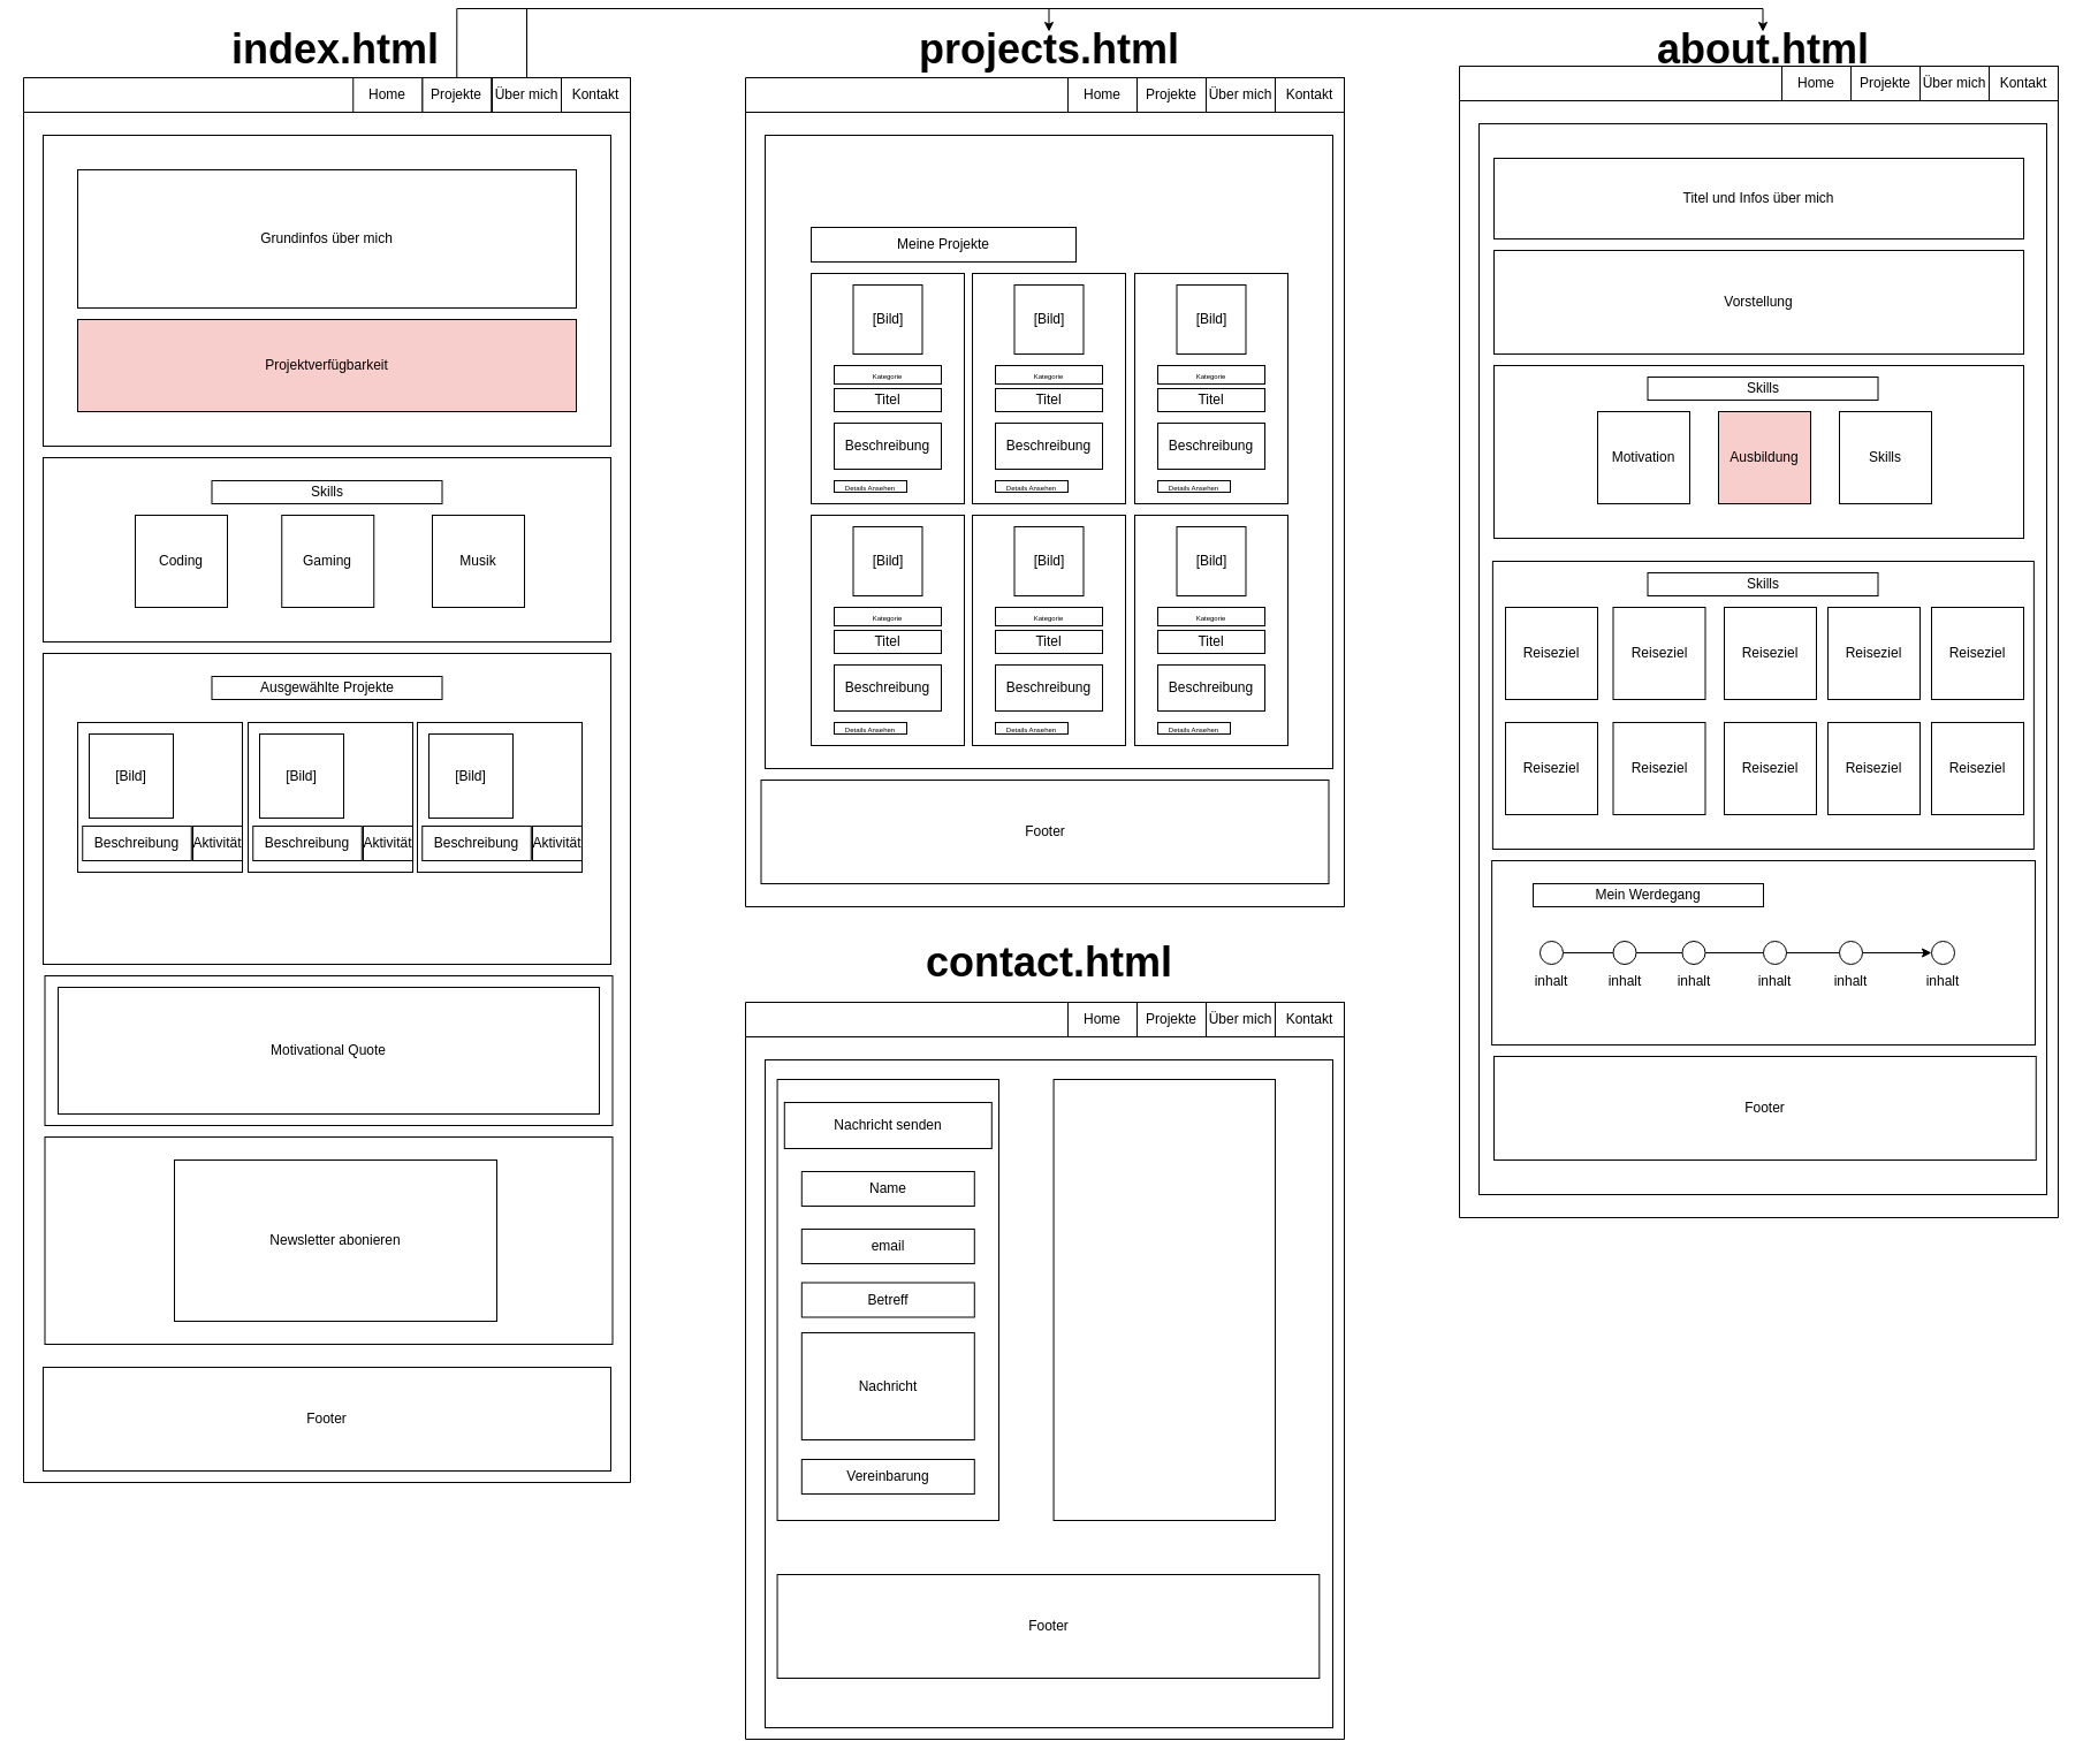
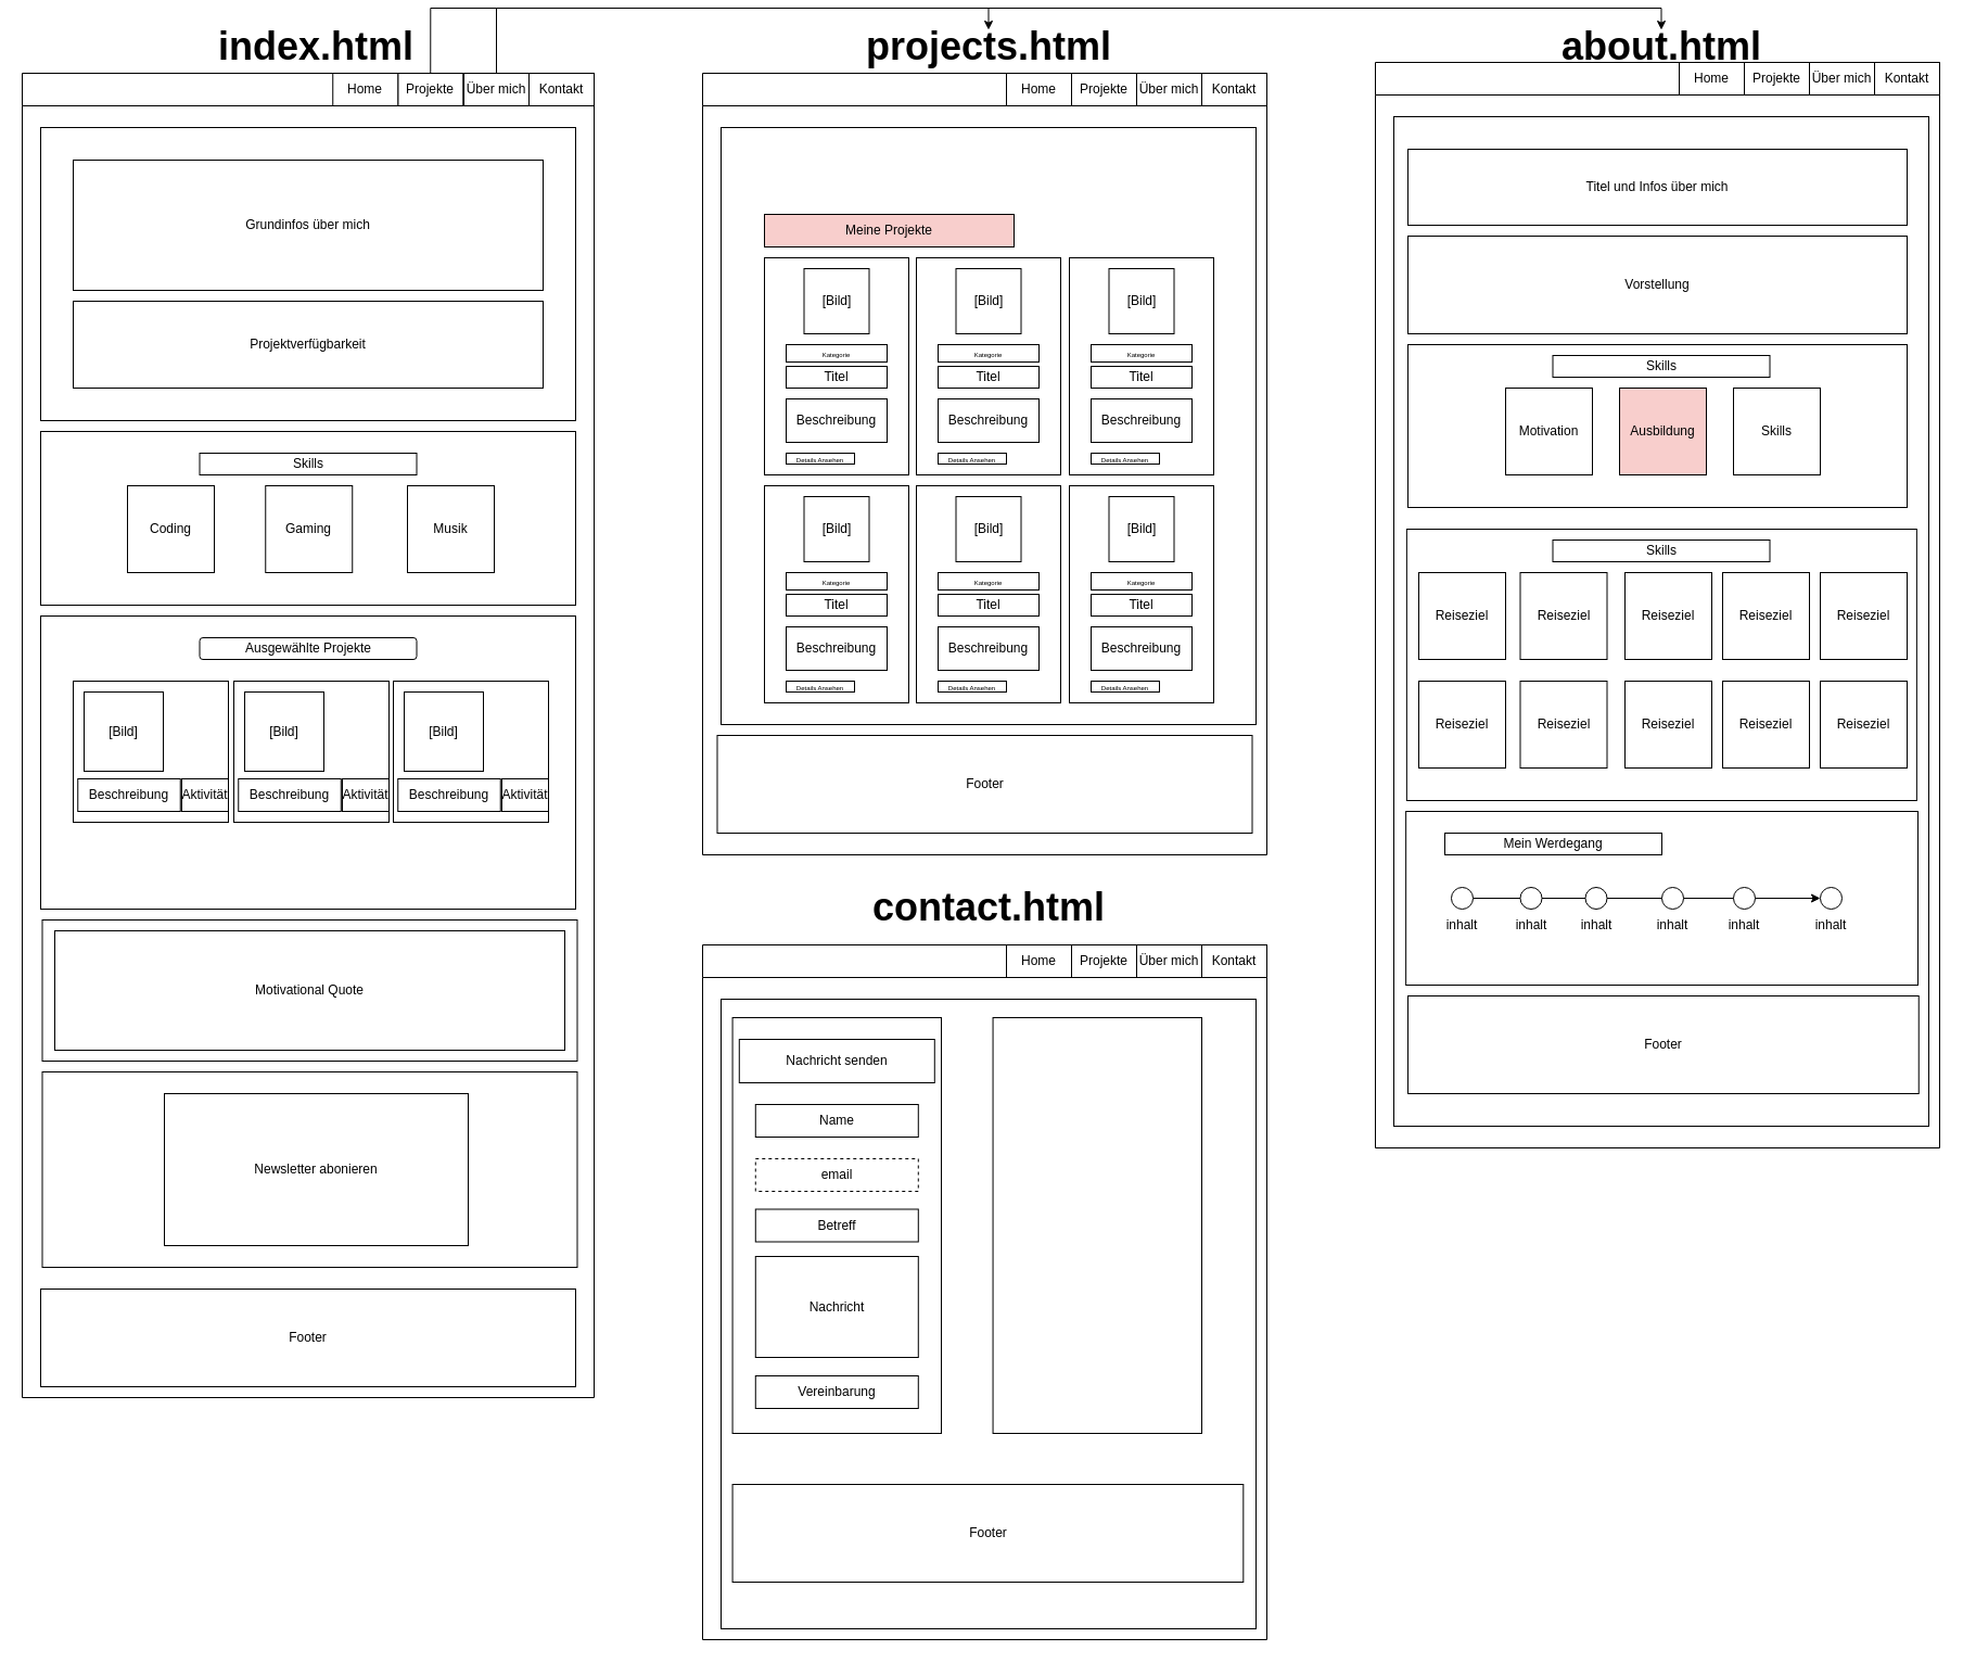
- <mxCell id="43" value="Meine Projekte" style="rounded=0;whiteSpace=wrap;html=1;" parent="34" vertex="1"><mxGeometry x="57" y="130" width="230" height="30" as="geometry" /></mxCell>
+ <mxCell id="43" value="Meine Projekte" style="rounded=0;whiteSpace=wrap;html=1;fillColor=#f8cecc;" parent="34" vertex="1"><mxGeometry x="57" y="130" width="230" height="30" as="geometry" /></mxCell>
- <mxCell id="24" value="Projektverfügbarkeit" style="rounded=0;whiteSpace=wrap;html=1;fillColor=#f8cecc;" vertex="1" parent="2"><mxGeometry x="47" y="210" width="433" height="80" as="geometry" /></mxCell>
+ <mxCell id="24" value="Projektverfügbarkeit" style="rounded=0;whiteSpace=wrap;html=1;" vertex="1" parent="2"><mxGeometry x="47" y="210" width="433" height="80" as="geometry" /></mxCell>
- <mxCell id="15" value="Ausgewählte Projekte" style="rounded=0;whiteSpace=wrap;html=1;" parent="2" vertex="1"><mxGeometry x="163.5" y="520" width="200" height="20" as="geometry" /></mxCell>
+ <mxCell id="15" value="Ausgewählte Projekte" style="whiteSpace=wrap;html=1;rounded=1;" parent="2" vertex="1"><mxGeometry x="163.5" y="520" width="200" height="20" as="geometry" /></mxCell>
- <mxCell id="133" value="email" style="rounded=0;whiteSpace=wrap;html=1;" vertex="1" parent="124"><mxGeometry x="48.79" y="197" width="150" height="30" as="geometry" /></mxCell>
+ <mxCell id="133" value="email" style="rounded=0;whiteSpace=wrap;html=1;dashed=1;" vertex="1" parent="124"><mxGeometry x="48.79" y="197" width="150" height="30" as="geometry" /></mxCell>
